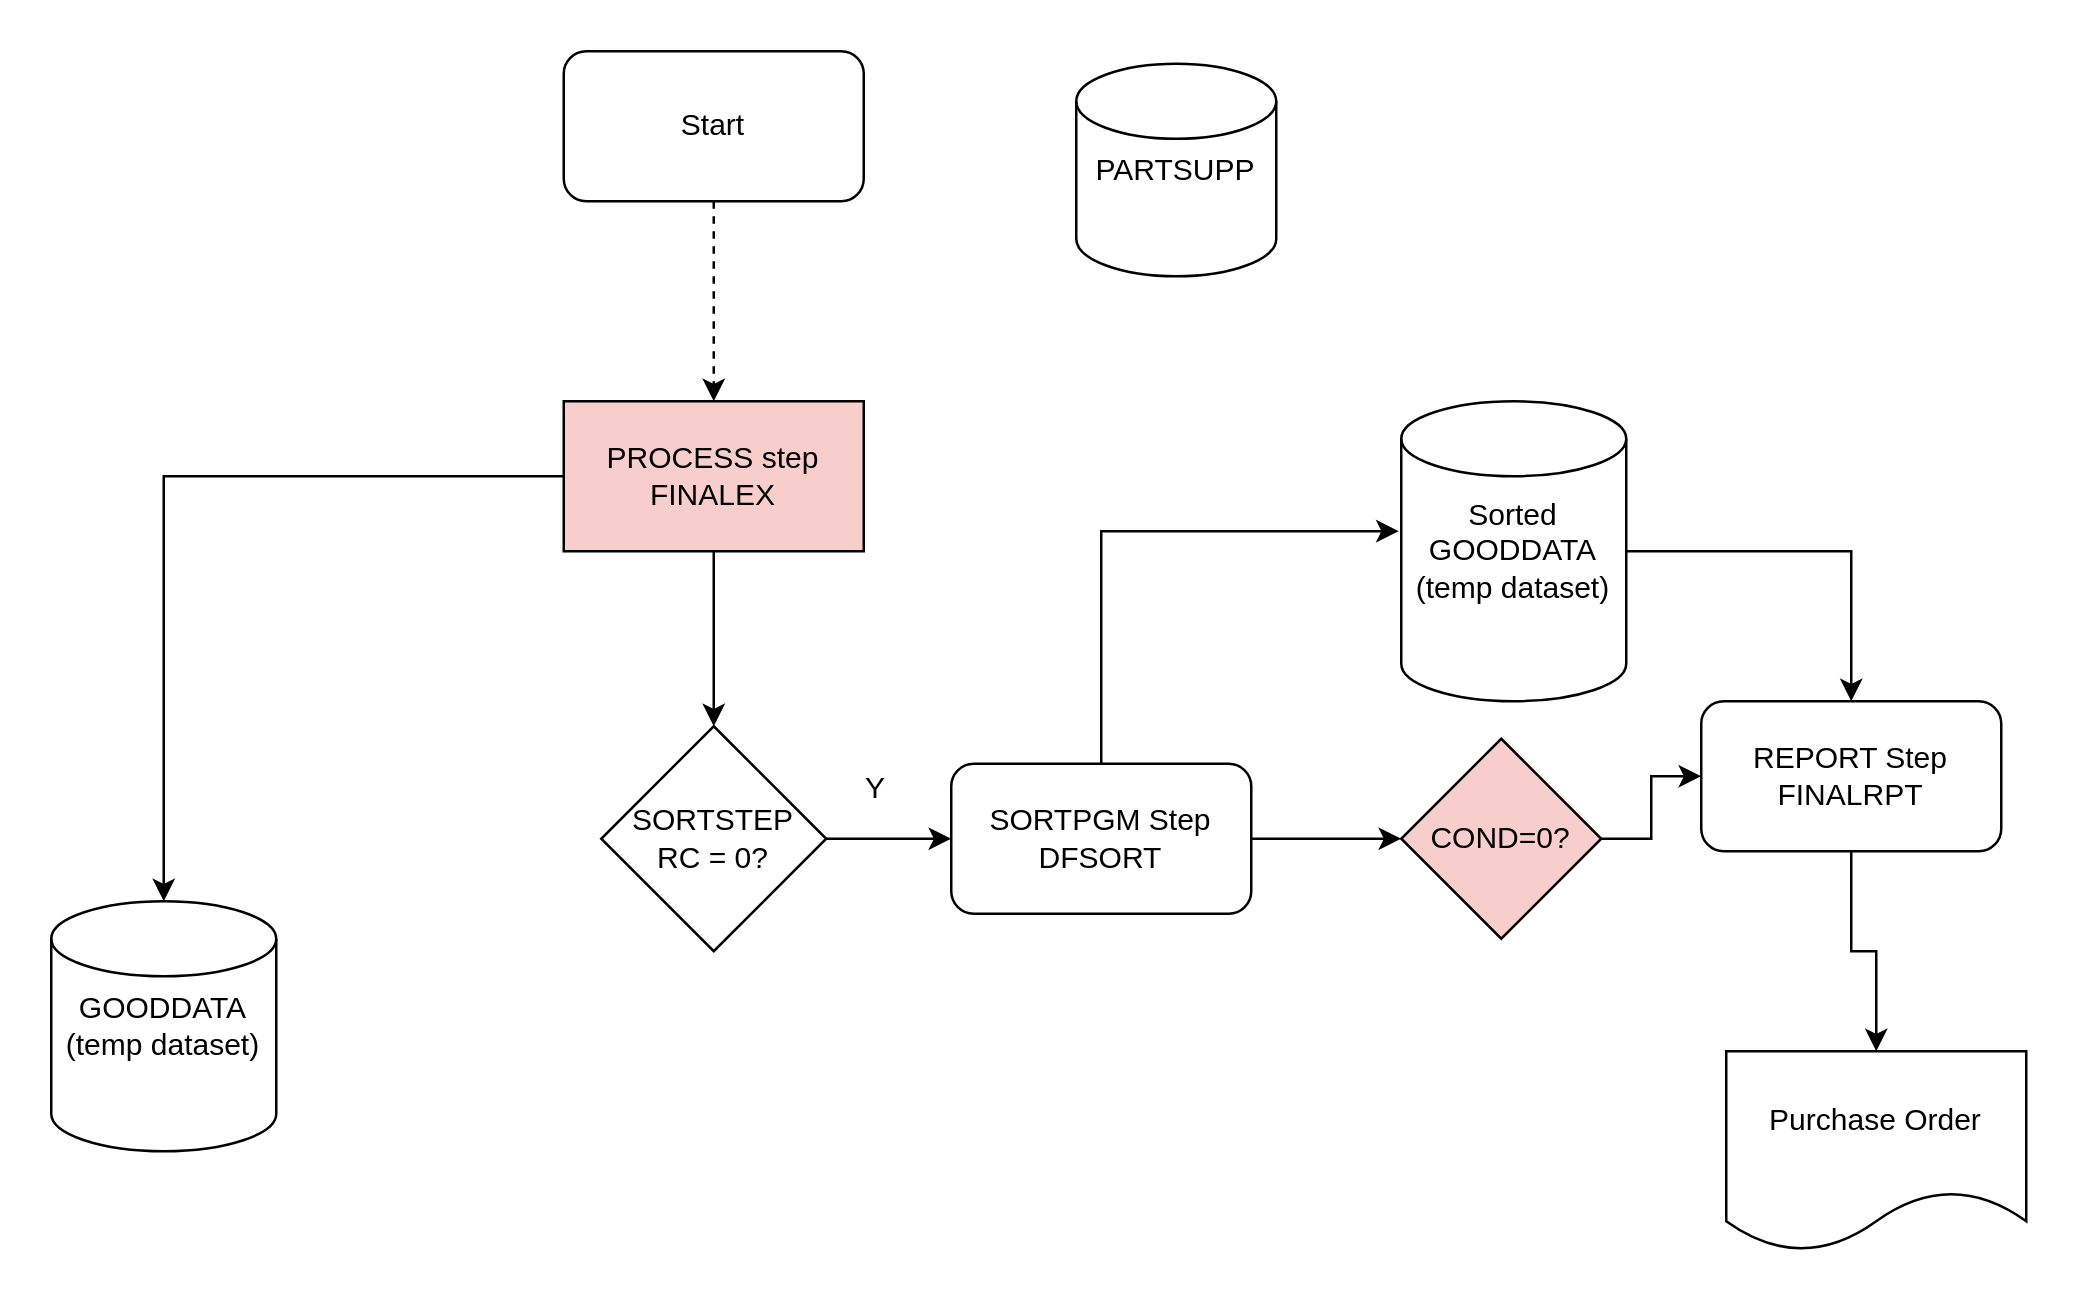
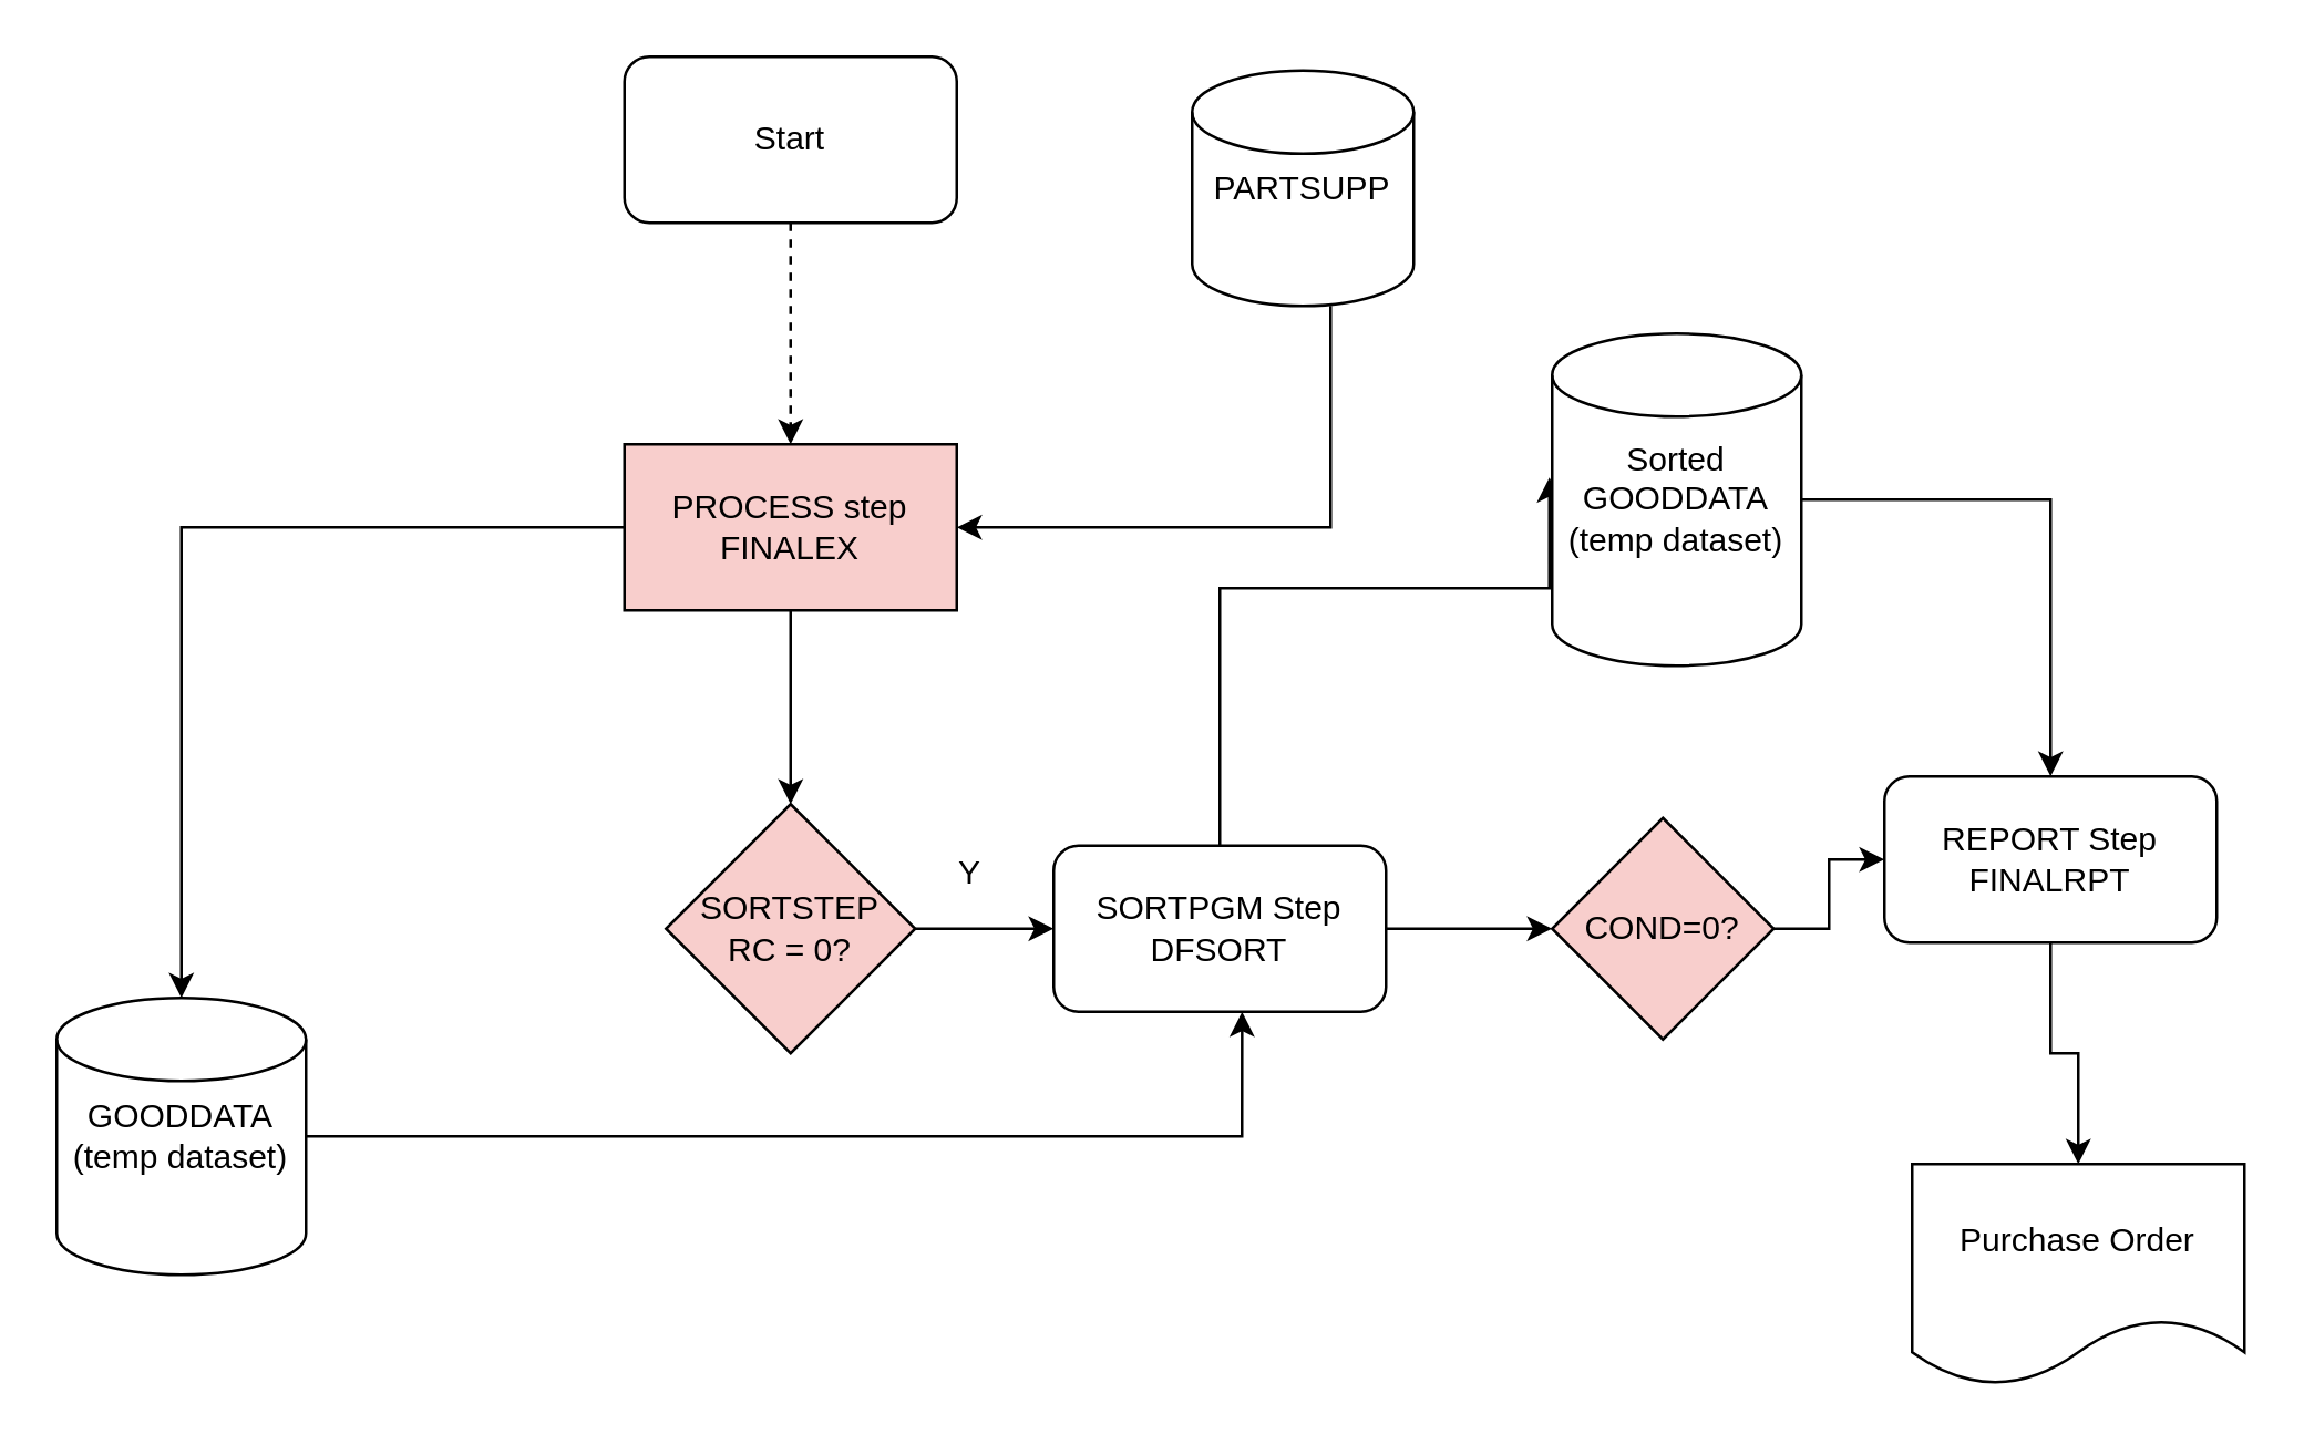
+ <mxCell id="4" style="edgeStyle=orthogonalEdgeStyle;rounded=0;orthogonalLoop=1;jettySize=auto;html=1;exitX=0.625;exitY=1;exitDx=0;exitDy=0;exitPerimeter=0;entryX=1;entryY=0.5;entryDx=0;entryDy=0;" edge="1" parent="1" source="8" target="7"><mxGeometry relative="1" as="geometry"><mxPoint x="370" y="240" as="targetPoint" /></mxGeometry></mxCell>
- <mxCell id="17" value="Sorted&lt;br&gt;GOODDATA&lt;br&gt;(temp dataset)" style="shape=cylinder2;whiteSpace=wrap;html=1;boundedLbl=1;backgroundOutline=1;size=15;" vertex="1" parent="1"><mxGeometry x="560" y="160" width="90" height="120" as="geometry" /></mxCell>
+ <mxCell id="17" value="Sorted&lt;br&gt;GOODDATA&lt;br&gt;(temp dataset)" style="shape=cylinder2;whiteSpace=wrap;html=1;boundedLbl=1;backgroundOutline=1;size=15;" vertex="1" parent="1"><mxGeometry x="560" y="120" width="90" height="120" as="geometry" /></mxCell>
- <mxCell id="12" value="SORTSTEP&lt;br&gt;RC = 0?" style="rhombus;whiteSpace=wrap;html=1;" vertex="1" parent="1"><mxGeometry x="240" y="290" width="90" height="90" as="geometry" /></mxCell>
+ <mxCell id="12" value="SORTSTEP&lt;br&gt;RC = 0?" style="rhombus;whiteSpace=wrap;html=1;fillColor=#f8cecc;" vertex="1" parent="1"><mxGeometry x="240" y="290" width="90" height="90" as="geometry" /></mxCell>
+ <mxCell id="9" style="edgeStyle=orthogonalEdgeStyle;rounded=0;orthogonalLoop=1;jettySize=auto;html=1;entryX=0.567;entryY=1;entryDx=0;entryDy=0;entryPerimeter=0;" edge="1" parent="1" source="10" target="15"><mxGeometry relative="1" as="geometry" /></mxCell>
